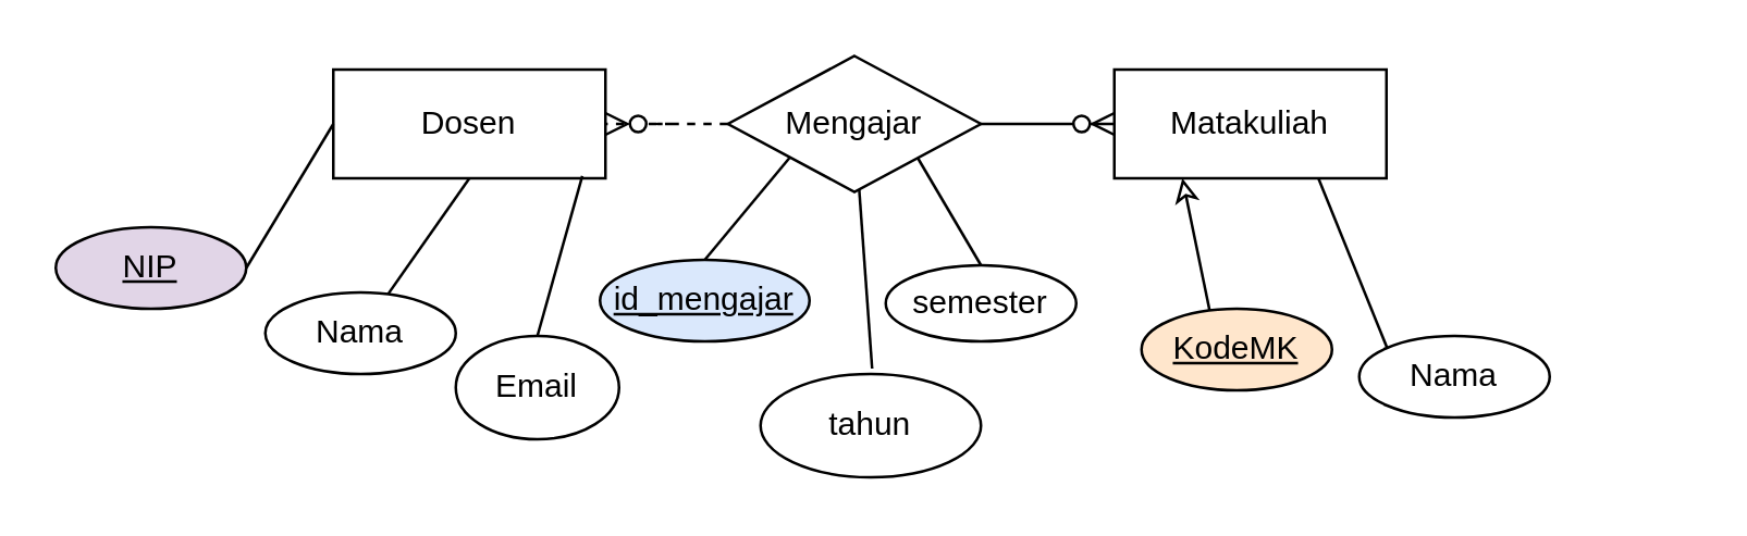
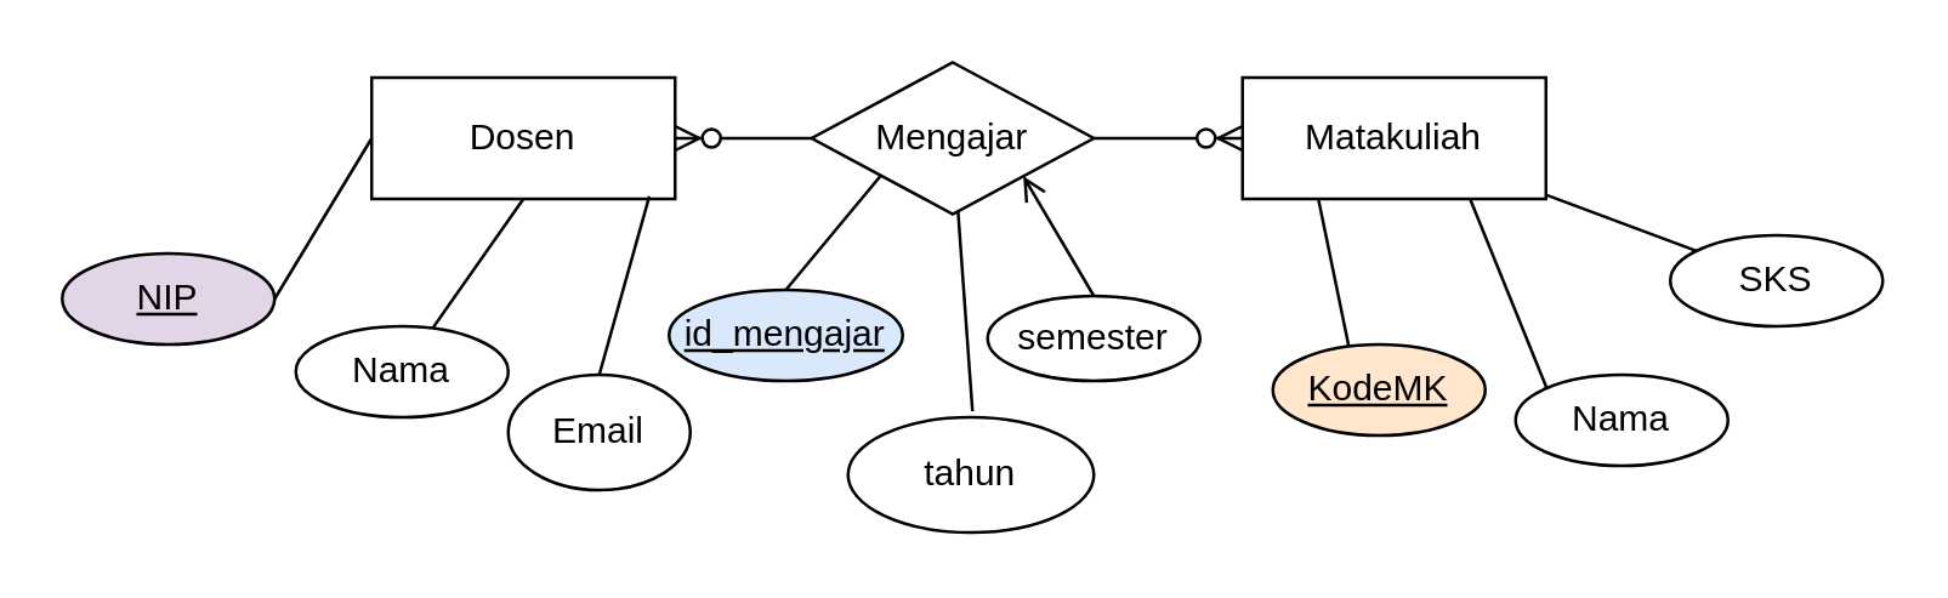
- <mxCell id="16" value="" style="edgeStyle=entityRelationEdgeStyle;fontSize=12;html=1;endArrow=ERzeroToMany;endFill=1;entryX=1;entryY=0.5;entryDx=0;entryDy=0;dashed=1;" parent="1" source="24" target="2" edge="1"><mxGeometry width="100" height="100" relative="1" as="geometry"><mxPoint x="254" y="45" as="sourcePoint" /><mxPoint x="420" y="-85" as="targetPoint" /></mxGeometry></mxCell>
+ <mxCell id="16" value="" style="edgeStyle=entityRelationEdgeStyle;fontSize=12;html=1;endArrow=ERzeroToMany;endFill=1;entryX=1;entryY=0.5;entryDx=0;entryDy=0;" parent="1" source="24" target="2" edge="1"><mxGeometry width="100" height="100" relative="1" as="geometry"><mxPoint x="254" y="45" as="sourcePoint" /><mxPoint x="420" y="-85" as="targetPoint" /></mxGeometry></mxCell>
- <mxCell id="23" value="" style="endArrow=none;html=1;rounded=0;exitX=0.5;exitY=0;exitDx=0;exitDy=0;entryX=1;entryY=1;entryDx=0;entryDy=0;" parent="1" source="20" target="24" edge="1"><mxGeometry relative="1" as="geometry"><mxPoint x="380" y="85" as="sourcePoint" /><mxPoint x="344.106" y="70" as="targetPoint" /></mxGeometry></mxCell>
+ <mxCell id="23" value="" style="endArrow=open;html=1;rounded=0;exitX=0.5;exitY=0;exitDx=0;exitDy=0;entryX=1;entryY=1;entryDx=0;entryDy=0;" parent="1" source="20" target="24" edge="1"><mxGeometry relative="1" as="geometry"><mxPoint x="380" y="85" as="sourcePoint" /><mxPoint x="344.106" y="70" as="targetPoint" /></mxGeometry></mxCell>
- <mxCell id="14" style="html=1;entryX=0.25;entryY=1;entryDx=0;entryDy=0;endArrow=classic;endFill=0;exitX=0.357;exitY=0.016;exitDx=0;exitDy=0;exitPerimeter=0;" parent="1" source="8" target="4" edge="1"><mxGeometry relative="1" as="geometry"><mxPoint x="317" y="5" as="sourcePoint" /><mxPoint x="187" y="65" as="targetPoint" /></mxGeometry></mxCell>
+ <mxCell id="14" style="html=1;entryX=0.25;entryY=1;entryDx=0;entryDy=0;endArrow=none;endFill=0;exitX=0.357;exitY=0.016;exitDx=0;exitDy=0;exitPerimeter=0;" parent="1" source="8" target="4" edge="1"><mxGeometry relative="1" as="geometry"><mxPoint x="317" y="5" as="sourcePoint" /><mxPoint x="187" y="65" as="targetPoint" /></mxGeometry></mxCell>
+ <mxCell id="3" style="edgeStyle=none;html=1;endArrow=none;endFill=0;" parent="1" source="4" target="10" edge="1"><mxGeometry relative="1" as="geometry" /></mxCell>
+ <mxCell id="10" value="SKS" style="ellipse;whiteSpace=wrap;html=1;align=center;" parent="1" vertex="1"><mxGeometry x="550" y="77" width="70" height="30" as="geometry" /></mxCell>
